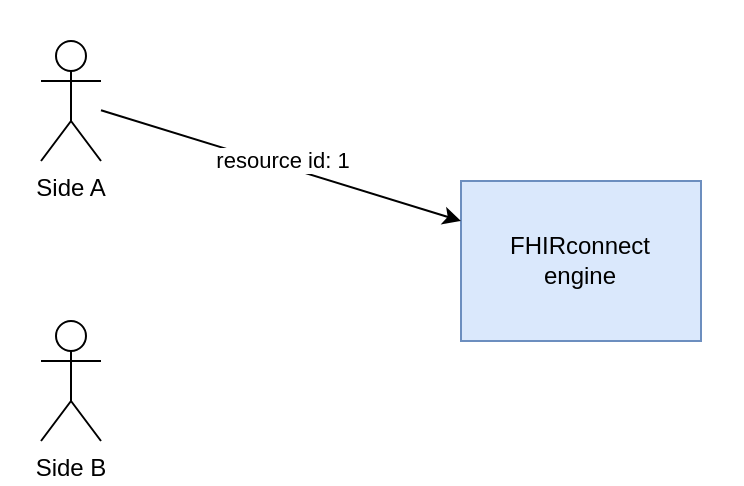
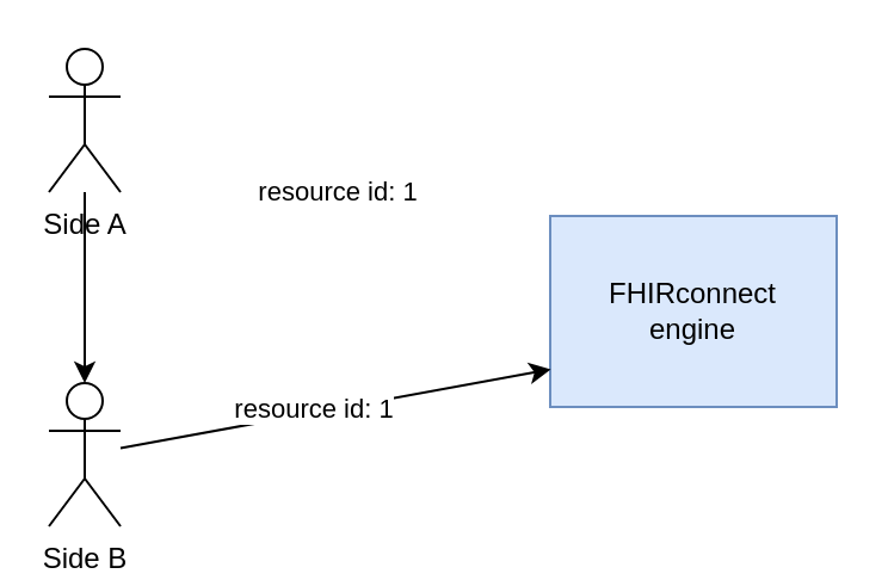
- <mxCell id="5" value="" style="endArrow=classic;html=1;rounded=0;entryX=0;entryY=0.25;entryDx=0;entryDy=0;" edge="1" parent="1" source="2" target="4"><mxGeometry width="50" height="50" relative="1" as="geometry"><mxPoint x="120" y="80" as="sourcePoint" /><mxPoint x="170" y="30" as="targetPoint" /></mxGeometry></mxCell>
+ <mxCell id="5" value="" style="endArrow=classic;html=1;rounded=0;" edge="1" parent="1" source="2" target="3"><mxGeometry width="50" height="50" relative="1" as="geometry"><mxPoint x="120" y="80" as="sourcePoint" /><mxPoint x="170" y="30" as="targetPoint" /></mxGeometry></mxCell>
+ <mxCell id="6" value="" style="endArrow=classic;html=1;rounded=0;entryX=0.002;entryY=0.803;entryDx=0;entryDy=0;entryPerimeter=0;" edge="1" parent="1" source="3" target="4"><mxGeometry width="50" height="50" relative="1" as="geometry"><mxPoint x="130" y="240" as="sourcePoint" /><mxPoint x="180" y="190" as="targetPoint" /></mxGeometry></mxCell>
+ <mxCell id="7" value="resource id: 1" style="edgeLabel;html=1;align=center;verticalAlign=middle;resizable=0;points=[];" vertex="1" connectable="0" parent="6"><mxGeometry x="-0.101" y="2" relative="1" as="geometry"><mxPoint as="offset" /></mxGeometry></mxCell>
